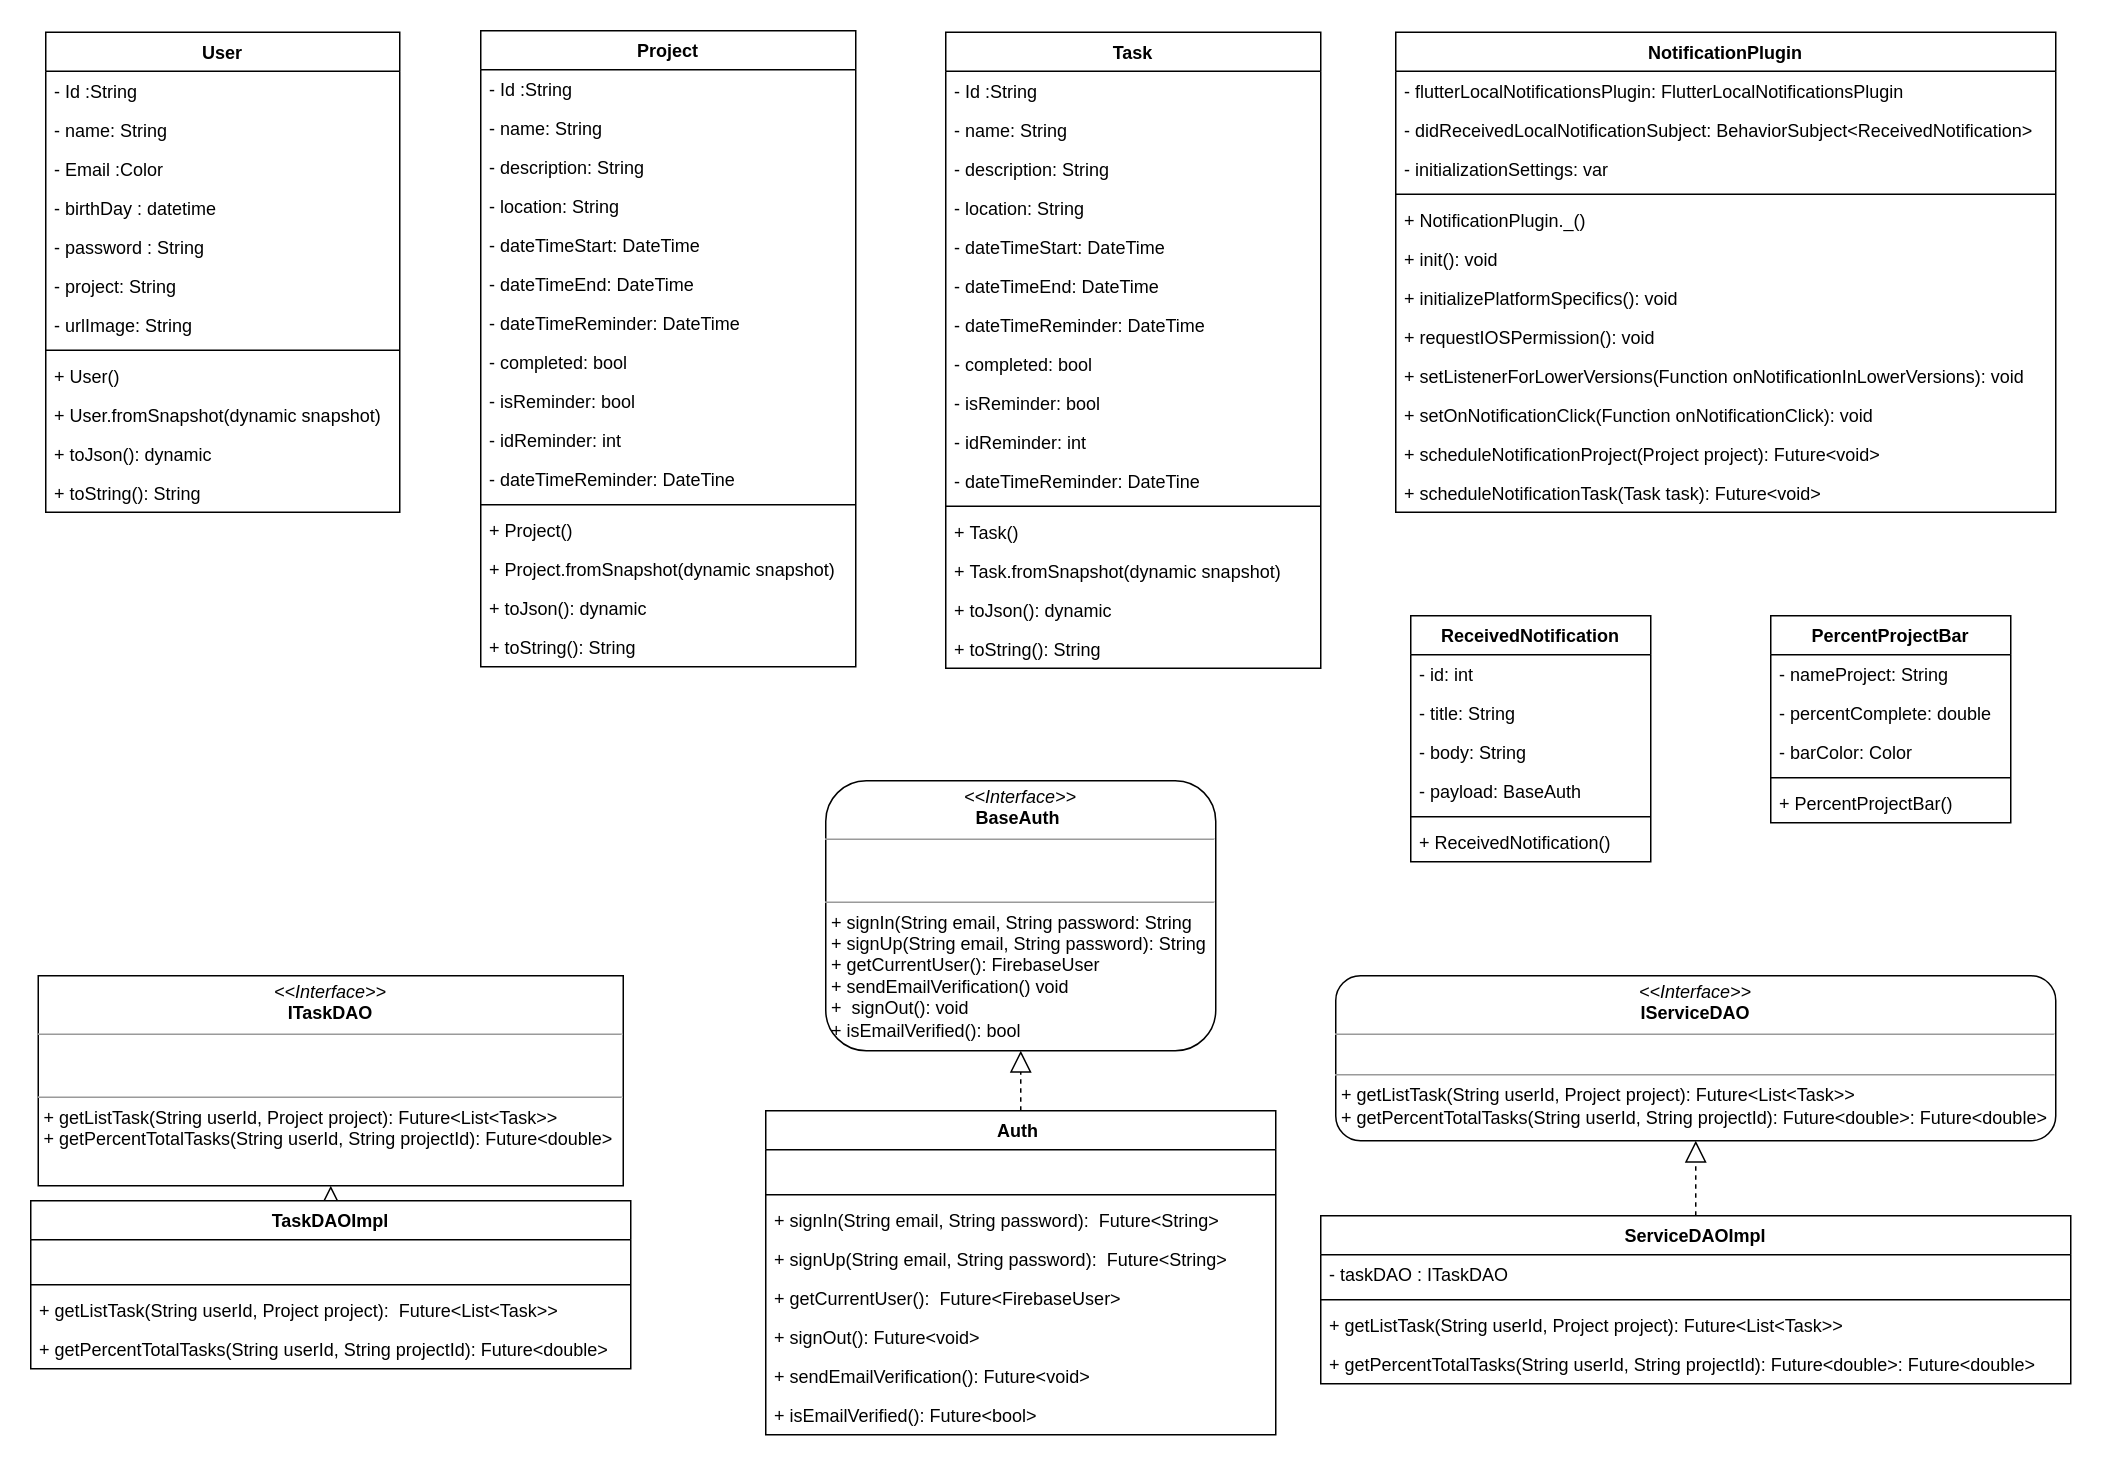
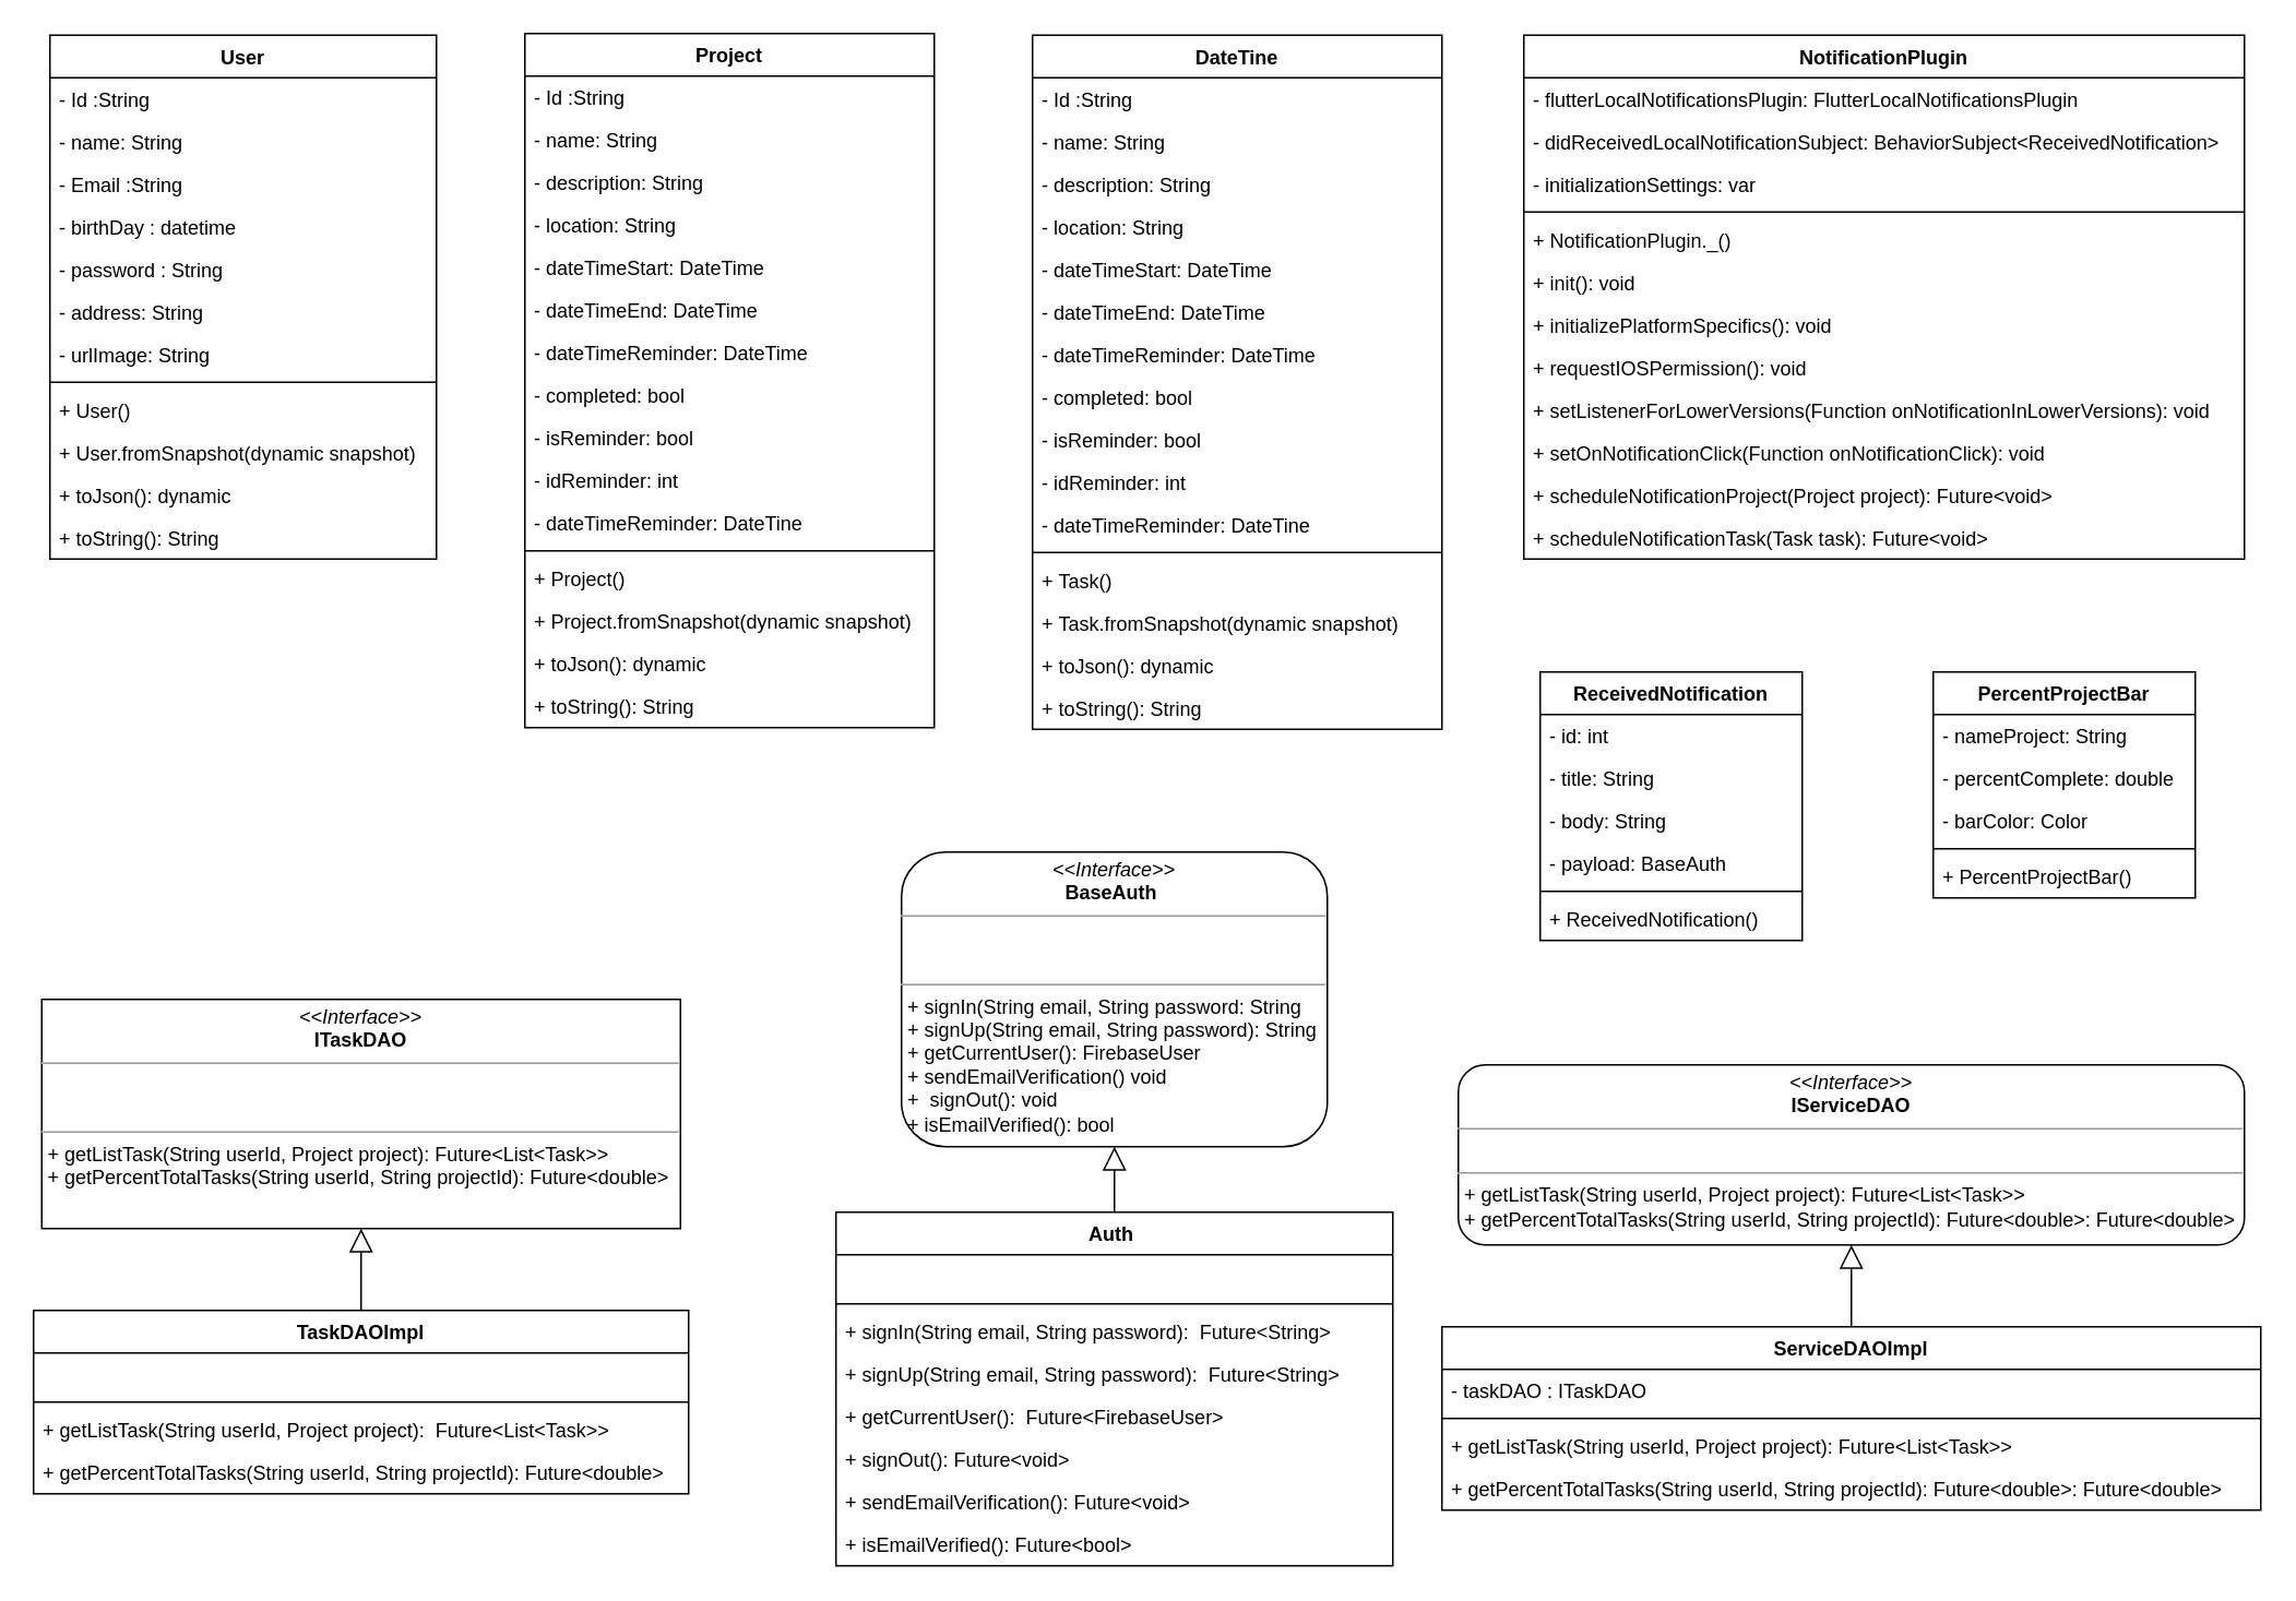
- <mxCell id="83" value="Task" style="swimlane;fontStyle=1;align=center;verticalAlign=top;childLayout=stackLayout;horizontal=1;startSize=26;horizontalStack=0;resizeParent=1;resizeParentMax=0;resizeLast=0;collapsible=1;marginBottom=0;" parent="1" vertex="1"><mxGeometry x="630" y="21" width="250" height="424" as="geometry" /></mxCell>
+ <mxCell id="83" value="DateTine" style="swimlane;fontStyle=1;align=center;verticalAlign=top;childLayout=stackLayout;horizontal=1;startSize=26;horizontalStack=0;resizeParent=1;resizeParentMax=0;resizeLast=0;collapsible=1;marginBottom=0;" parent="1" vertex="1"><mxGeometry x="630" y="21" width="250" height="424" as="geometry" /></mxCell>
- <mxCell id="30" value="- Email :Color" style="text;strokeColor=none;fillColor=none;align=left;verticalAlign=top;spacingLeft=4;spacingRight=4;overflow=hidden;rotatable=0;points=[[0,0.5],[1,0.5]];portConstraint=eastwest;" parent="27" vertex="1"><mxGeometry y="78" width="236" height="26" as="geometry" /></mxCell>
+ <mxCell id="30" value="- Email :String" style="text;strokeColor=none;fillColor=none;align=left;verticalAlign=top;spacingLeft=4;spacingRight=4;overflow=hidden;rotatable=0;points=[[0,0.5],[1,0.5]];portConstraint=eastwest;" parent="27" vertex="1"><mxGeometry y="78" width="236" height="26" as="geometry" /></mxCell>
- <mxCell id="33" value="- project: String" style="text;strokeColor=none;fillColor=none;align=left;verticalAlign=top;spacingLeft=4;spacingRight=4;overflow=hidden;rotatable=0;points=[[0,0.5],[1,0.5]];portConstraint=eastwest;" parent="27" vertex="1"><mxGeometry y="156" width="236" height="26" as="geometry" /></mxCell>
+ <mxCell id="33" value="- address: String" style="text;strokeColor=none;fillColor=none;align=left;verticalAlign=top;spacingLeft=4;spacingRight=4;overflow=hidden;rotatable=0;points=[[0,0.5],[1,0.5]];portConstraint=eastwest;" parent="27" vertex="1"><mxGeometry y="156" width="236" height="26" as="geometry" /></mxCell>
- <mxCell id="2" value="&lt;p style=&quot;margin: 0px ; margin-top: 4px ; text-align: center&quot;&gt;&lt;i&gt;&amp;lt;&amp;lt;Interface&amp;gt;&amp;gt;&lt;/i&gt;&lt;br&gt;&lt;b&gt;ITaskDAO&lt;/b&gt;&lt;br&gt;&lt;/p&gt;&lt;hr size=&quot;1&quot;&gt;&lt;p style=&quot;margin: 0px ; margin-left: 4px&quot;&gt;&lt;br&gt;&lt;br&gt;&lt;/p&gt;&lt;hr size=&quot;1&quot;&gt;&lt;p style=&quot;margin: 0px ; margin-left: 4px&quot;&gt;+ getListTask(String userId, Project project):&amp;nbsp;Future&amp;lt;List&amp;lt;Task&amp;gt;&amp;gt;&lt;br&gt;&lt;/p&gt;&lt;p style=&quot;margin: 0px ; margin-left: 4px&quot;&gt;+&amp;nbsp;getPercentTotalTasks(String userId, String projectId):&amp;nbsp;Future&amp;lt;double&amp;gt;&lt;/p&gt;" style="verticalAlign=top;align=left;overflow=fill;fontSize=12;fontFamily=Helvetica;html=1;" parent="1" vertex="1"><mxGeometry x="25" y="650" width="390" height="140" as="geometry" /></mxCell>
+ <mxCell id="2" value="&lt;p style=&quot;margin: 0px ; margin-top: 4px ; text-align: center&quot;&gt;&lt;i&gt;&amp;lt;&amp;lt;Interface&amp;gt;&amp;gt;&lt;/i&gt;&lt;br&gt;&lt;b&gt;ITaskDAO&lt;/b&gt;&lt;br&gt;&lt;/p&gt;&lt;hr size=&quot;1&quot;&gt;&lt;p style=&quot;margin: 0px ; margin-left: 4px&quot;&gt;&lt;br&gt;&lt;br&gt;&lt;/p&gt;&lt;hr size=&quot;1&quot;&gt;&lt;p style=&quot;margin: 0px ; margin-left: 4px&quot;&gt;+ getListTask(String userId, Project project):&amp;nbsp;Future&amp;lt;List&amp;lt;Task&amp;gt;&amp;gt;&lt;br&gt;&lt;/p&gt;&lt;p style=&quot;margin: 0px ; margin-left: 4px&quot;&gt;+&amp;nbsp;getPercentTotalTasks(String userId, String projectId):&amp;nbsp;Future&amp;lt;double&amp;gt;&lt;/p&gt;" style="verticalAlign=top;align=left;overflow=fill;fontSize=12;fontFamily=Helvetica;html=1;" parent="1" vertex="1"><mxGeometry x="25" y="610" width="390" height="140" as="geometry" /></mxCell>
- <mxCell id="5" value="" style="endArrow=block;dashed=1;endFill=0;endSize=12;html=1;exitX=0.5;exitY=0;exitDx=0;exitDy=0;entryX=0.5;entryY=1;entryDx=0;entryDy=0;" parent="1" source="8" target="4" edge="1"><mxGeometry width="160" relative="1" as="geometry"><mxPoint x="1099.5" y="1020" as="sourcePoint" /><mxPoint x="1099.5" y="920" as="targetPoint" /></mxGeometry></mxCell>
+ <mxCell id="5" value="" style="endArrow=block;dashed=0;endFill=0;endSize=12;html=1;exitX=0.5;exitY=0;exitDx=0;exitDy=0;entryX=0.5;entryY=1;entryDx=0;entryDy=0;" parent="1" source="8" target="4" edge="1"><mxGeometry width="160" relative="1" as="geometry"><mxPoint x="1099.5" y="1020" as="sourcePoint" /><mxPoint x="1099.5" y="920" as="targetPoint" /></mxGeometry></mxCell>
- <mxCell id="7" value="" style="endArrow=block;dashed=1;endFill=0;endSize=12;html=1;exitX=0.5;exitY=0;exitDx=0;exitDy=0;entryX=0.5;entryY=1;entryDx=0;entryDy=0;" parent="1" source="22" target="6" edge="1"><mxGeometry width="160" relative="1" as="geometry"><mxPoint x="240" y="950" as="sourcePoint" /><mxPoint x="400" y="950" as="targetPoint" /></mxGeometry></mxCell>
+ <mxCell id="7" value="" style="endArrow=block;dashed=0;endFill=0;endSize=12;html=1;exitX=0.5;exitY=0;exitDx=0;exitDy=0;entryX=0.5;entryY=1;entryDx=0;entryDy=0;" parent="1" source="22" target="6" edge="1"><mxGeometry width="160" relative="1" as="geometry"><mxPoint x="240" y="950" as="sourcePoint" /><mxPoint x="400" y="950" as="targetPoint" /></mxGeometry></mxCell>
